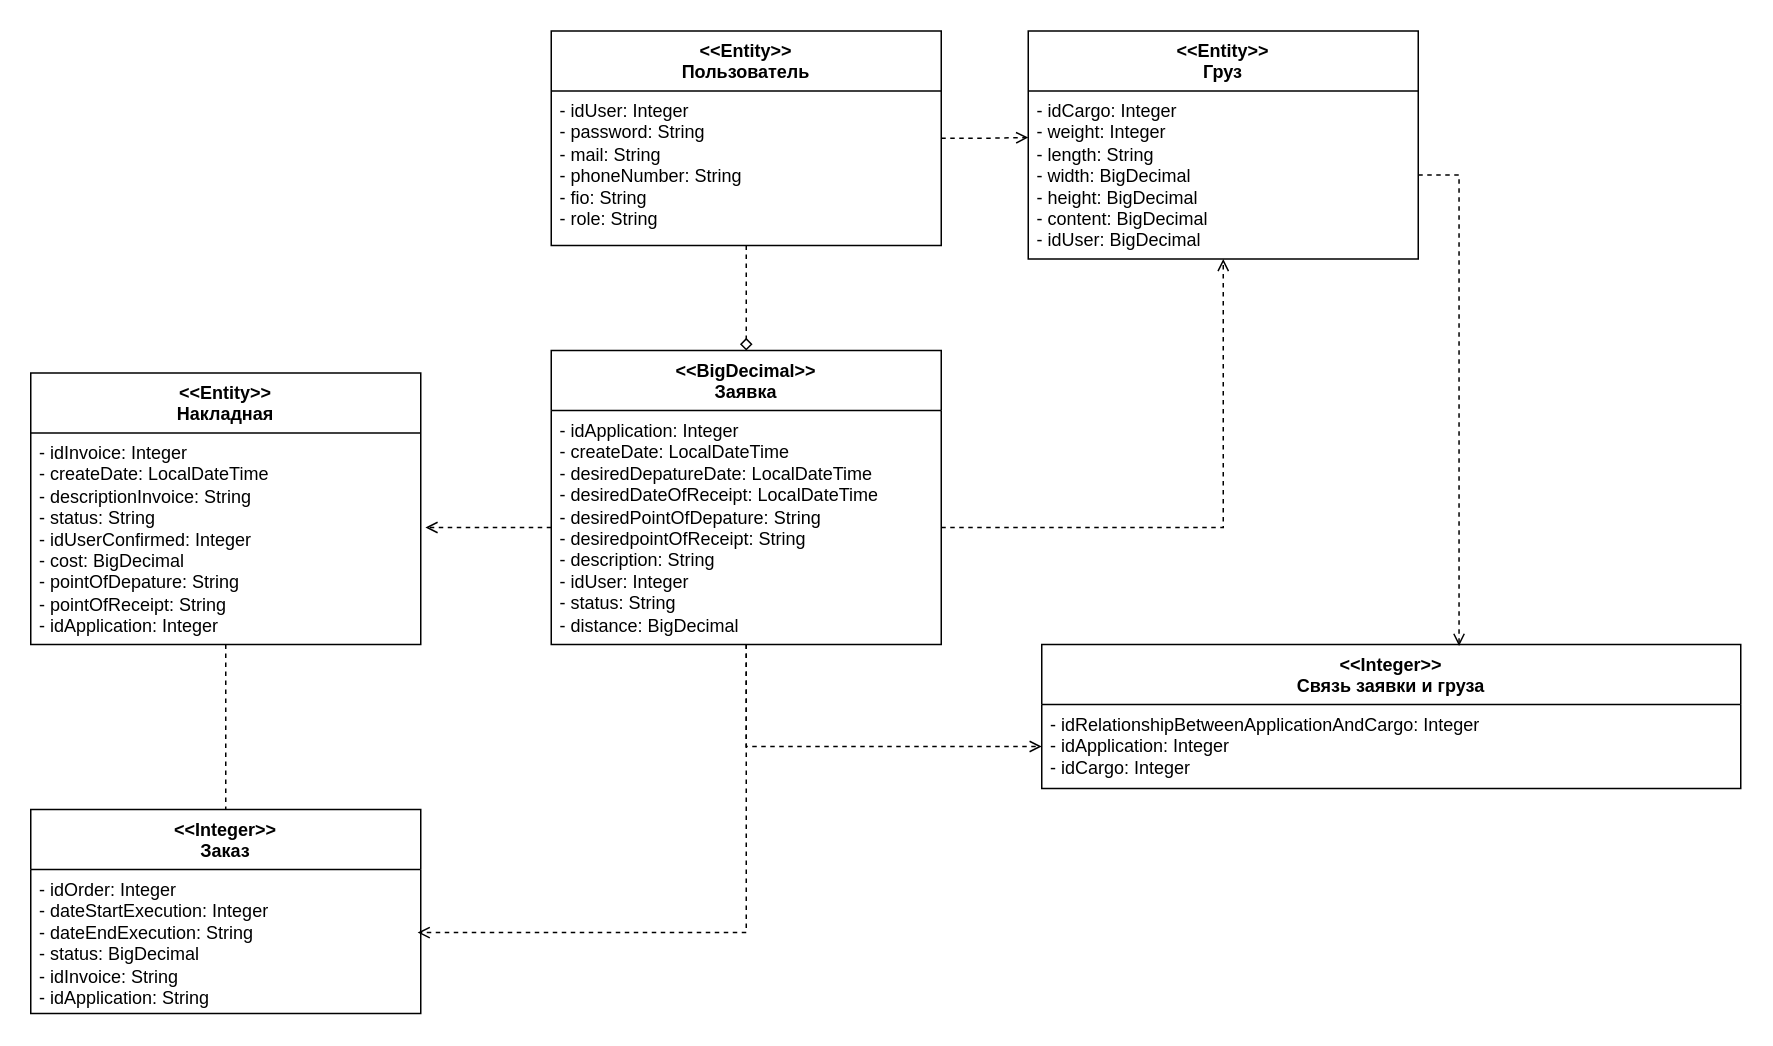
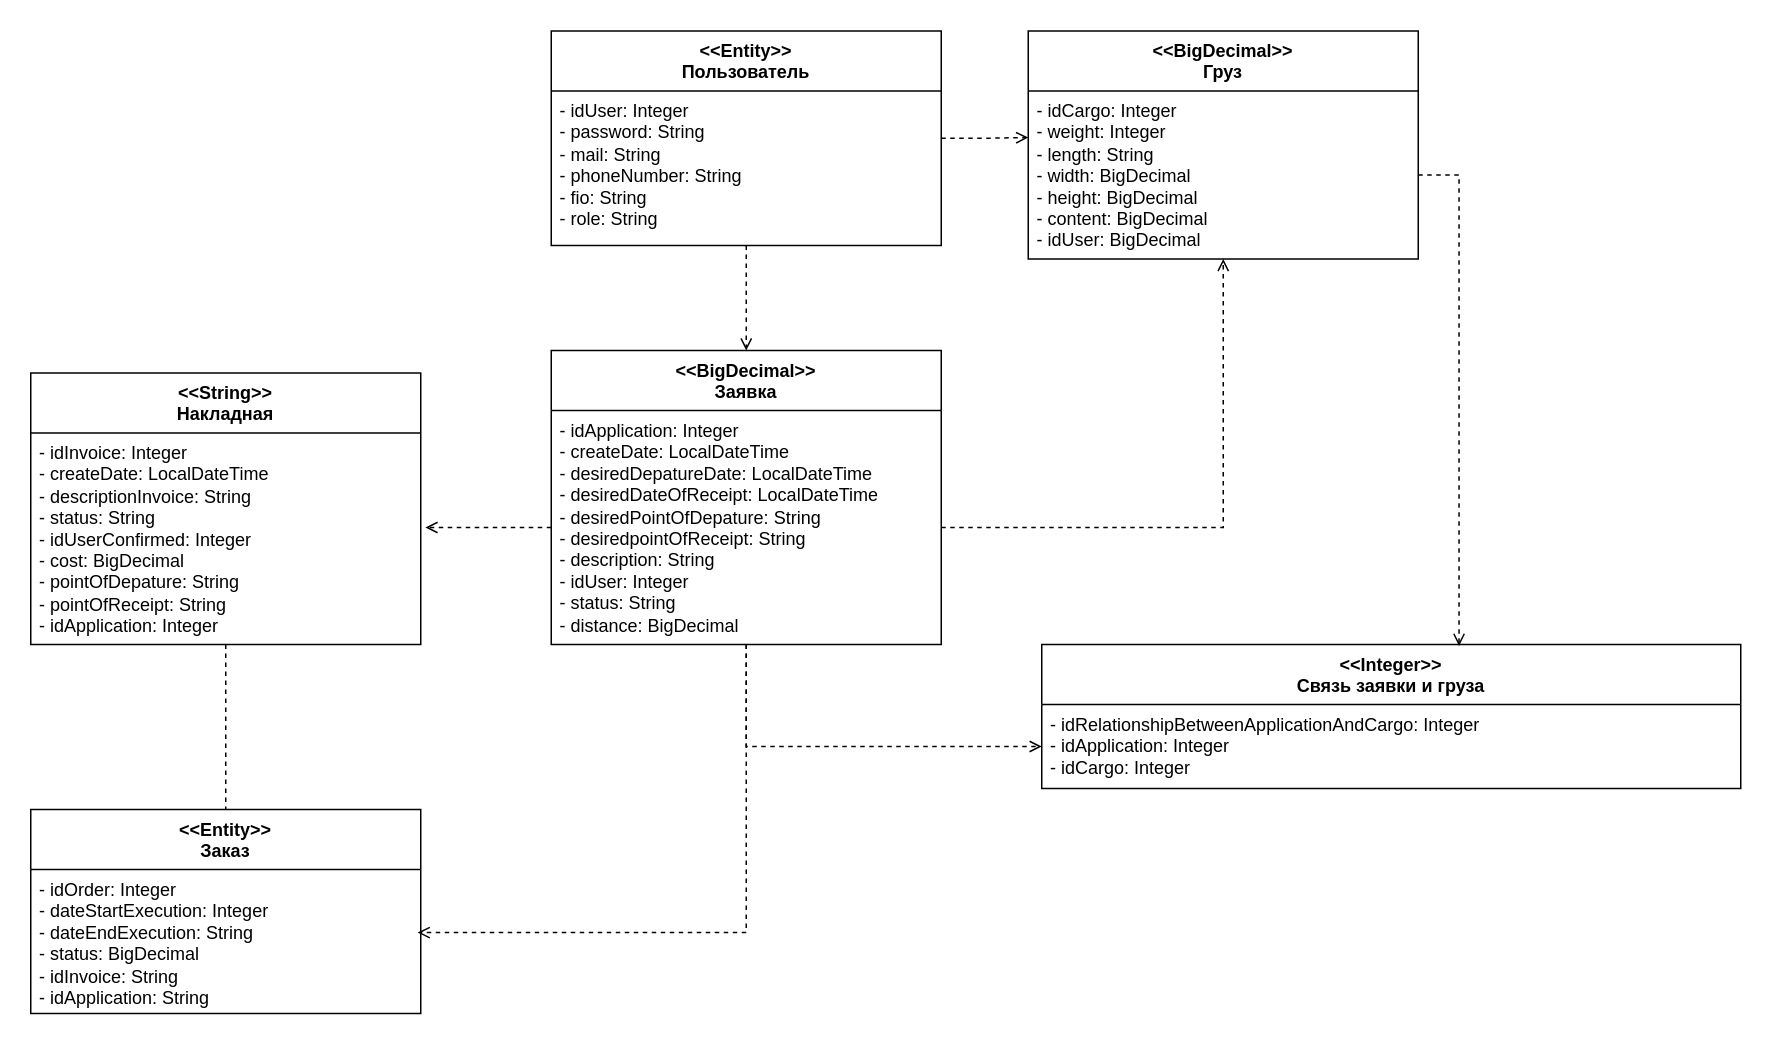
- <mxCell id="4" value="&lt;div&gt;&amp;lt;&amp;lt;Entity&amp;gt;&amp;gt;&lt;/div&gt;&lt;div&gt;Груз&lt;/div&gt;" style="swimlane;fontStyle=1;align=center;verticalAlign=top;childLayout=stackLayout;horizontal=1;startSize=40;horizontalStack=0;resizeParent=1;resizeParentMax=0;resizeLast=0;collapsible=1;marginBottom=0;whiteSpace=wrap;html=1;" parent="1" vertex="1"><mxGeometry x="685" y="20" width="260" height="152" as="geometry" /></mxCell>
+ <mxCell id="4" value="&lt;div&gt;&amp;lt;&amp;lt;BigDecimal&amp;gt;&amp;gt;&lt;/div&gt;&lt;div&gt;Груз&lt;/div&gt;" style="swimlane;fontStyle=1;align=center;verticalAlign=top;childLayout=stackLayout;horizontal=1;startSize=40;horizontalStack=0;resizeParent=1;resizeParentMax=0;resizeLast=0;collapsible=1;marginBottom=0;whiteSpace=wrap;html=1;" parent="1" vertex="1"><mxGeometry x="685" y="20" width="260" height="152" as="geometry" /></mxCell>
- <mxCell id="13" style="edgeStyle=orthogonalEdgeStyle;rounded=0;orthogonalLoop=1;jettySize=auto;html=1;entryX=0.5;entryY=0;entryDx=0;entryDy=0;dashed=1;endArrow=diamond;endFill=0;" edge="1" parent="1" source="14" target="7"><mxGeometry relative="1" as="geometry" /></mxCell>
+ <mxCell id="13" style="edgeStyle=orthogonalEdgeStyle;rounded=0;orthogonalLoop=1;jettySize=auto;html=1;entryX=0.5;entryY=0;entryDx=0;entryDy=0;dashed=1;endArrow=open;endFill=0;" edge="1" parent="1" source="14" target="7"><mxGeometry relative="1" as="geometry" /></mxCell>
- <mxCell id="2" value="&lt;div&gt;&amp;lt;&amp;lt;Entity&amp;gt;&amp;gt;&lt;/div&gt;&lt;div&gt;Накладная&lt;/div&gt;" style="swimlane;fontStyle=1;align=center;verticalAlign=top;childLayout=stackLayout;horizontal=1;startSize=40;horizontalStack=0;resizeParent=1;resizeParentMax=0;resizeLast=0;collapsible=1;marginBottom=0;whiteSpace=wrap;html=1;" parent="1" vertex="1"><mxGeometry x="20" y="248" width="260" height="181" as="geometry" /></mxCell>
+ <mxCell id="2" value="&lt;div&gt;&amp;lt;&amp;lt;String&amp;gt;&amp;gt;&lt;/div&gt;&lt;div&gt;Накладная&lt;/div&gt;" style="swimlane;fontStyle=1;align=center;verticalAlign=top;childLayout=stackLayout;horizontal=1;startSize=40;horizontalStack=0;resizeParent=1;resizeParentMax=0;resizeLast=0;collapsible=1;marginBottom=0;whiteSpace=wrap;html=1;" parent="1" vertex="1"><mxGeometry x="20" y="248" width="260" height="181" as="geometry" /></mxCell>
- <mxCell id="11" value="&lt;div&gt;&amp;lt;&amp;lt;Integer&amp;gt;&amp;gt;&lt;/div&gt;&lt;div&gt;Заказ&lt;/div&gt;" style="swimlane;fontStyle=1;align=center;verticalAlign=top;childLayout=stackLayout;horizontal=1;startSize=40;horizontalStack=0;resizeParent=1;resizeParentMax=0;resizeLast=0;collapsible=1;marginBottom=0;whiteSpace=wrap;html=1;" parent="1" vertex="1"><mxGeometry x="20" y="539" width="260" height="136" as="geometry" /></mxCell>
+ <mxCell id="11" value="&lt;div&gt;&amp;lt;&amp;lt;Entity&amp;gt;&amp;gt;&lt;/div&gt;&lt;div&gt;Заказ&lt;/div&gt;" style="swimlane;fontStyle=1;align=center;verticalAlign=top;childLayout=stackLayout;horizontal=1;startSize=40;horizontalStack=0;resizeParent=1;resizeParentMax=0;resizeLast=0;collapsible=1;marginBottom=0;whiteSpace=wrap;html=1;" parent="1" vertex="1"><mxGeometry x="20" y="539" width="260" height="136" as="geometry" /></mxCell>
